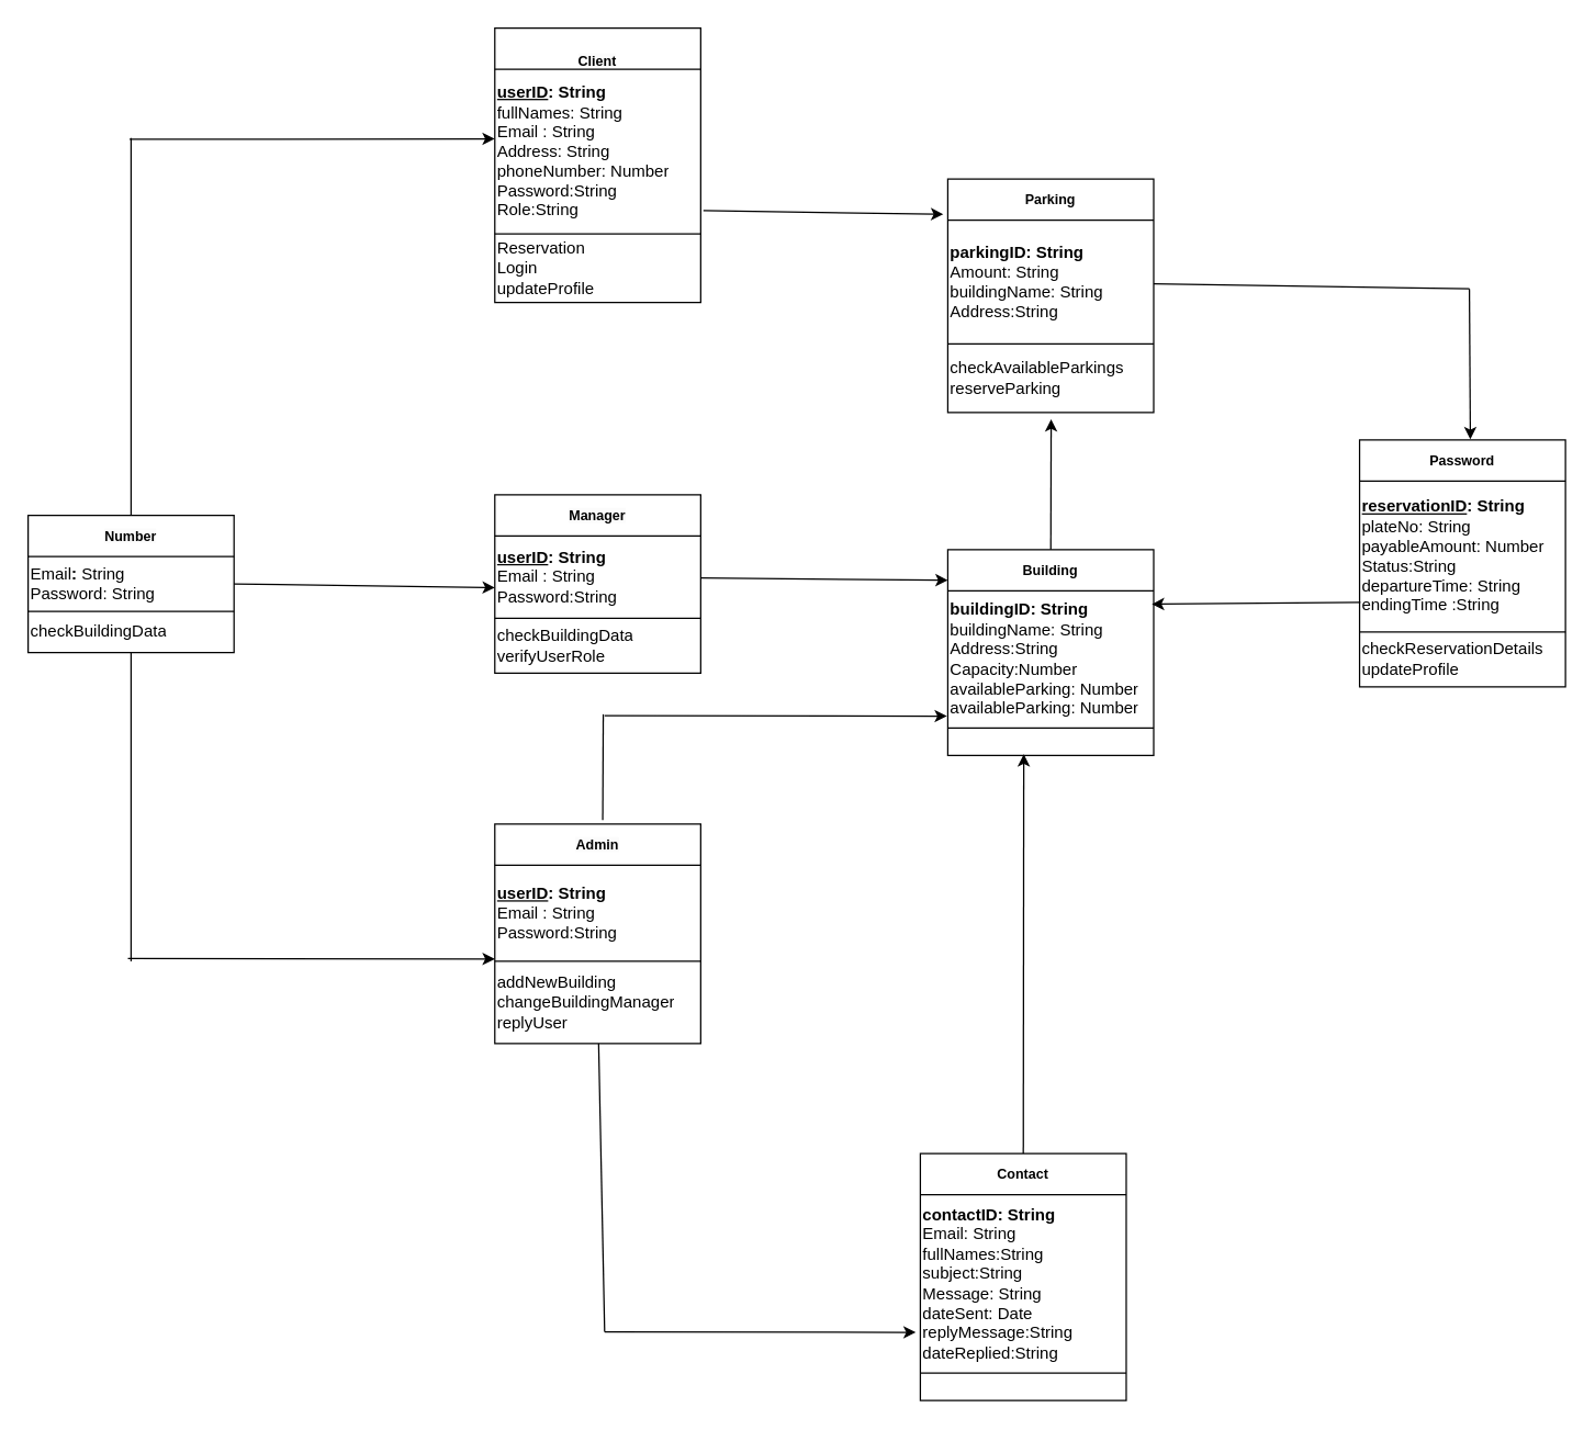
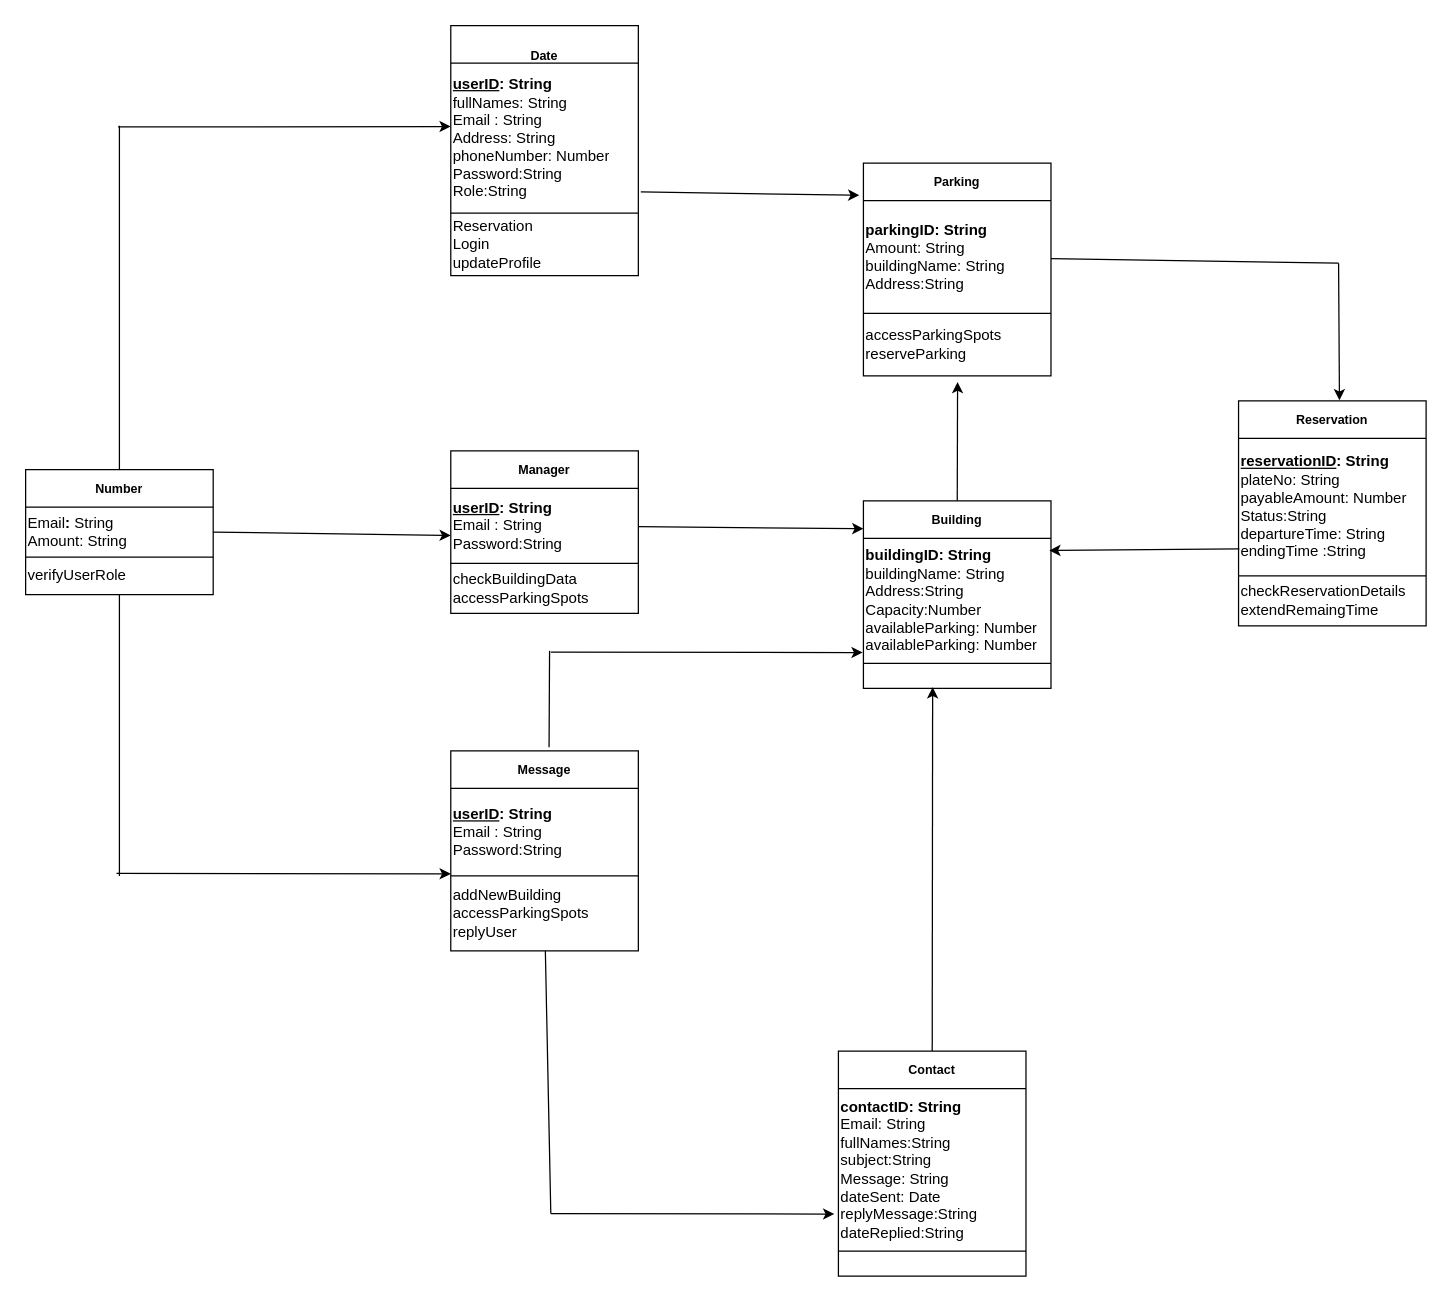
- <mxCell id="25" value="&lt;font style=&quot;font-size: 10px;&quot;&gt;&lt;b&gt;&lt;br&gt;&lt;span style=&quot;color: rgb(0, 0, 0); font-family: Helvetica; font-style: normal; font-variant-ligatures: normal; font-variant-caps: normal; letter-spacing: normal; orphans: 2; text-align: center; text-indent: 0px; text-transform: none; widows: 2; word-spacing: 0px; -webkit-text-stroke-width: 0px; background-color: rgb(251, 251, 251); text-decoration-thickness: initial; text-decoration-style: initial; text-decoration-color: initial; float: none; display: inline !important;&quot;&gt;&lt;font style=&quot;font-size: 10px;&quot;&gt;Client&lt;br&gt;&lt;br&gt;&lt;/font&gt;&lt;/span&gt;&lt;/b&gt;&lt;/font&gt;" style="shape=partialRectangle;html=1;whiteSpace=wrap;connectable=0;strokeColor=inherit;overflow=hidden;fillColor=none;top=0;left=0;bottom=0;right=0;pointerEvents=1;" parent="24" vertex="1"><mxGeometry width="150" height="30" as="geometry"><mxRectangle width="150" height="30" as="alternateBounds" /></mxGeometry></mxCell>
+ <mxCell id="25" value="&lt;font style=&quot;font-size: 10px;&quot;&gt;&lt;b&gt;&lt;br&gt;&lt;span style=&quot;color: rgb(0, 0, 0); font-family: Helvetica; font-style: normal; font-variant-ligatures: normal; font-variant-caps: normal; letter-spacing: normal; orphans: 2; text-align: center; text-indent: 0px; text-transform: none; widows: 2; word-spacing: 0px; -webkit-text-stroke-width: 0px; background-color: rgb(251, 251, 251); text-decoration-thickness: initial; text-decoration-style: initial; text-decoration-color: initial; float: none; display: inline !important;&quot;&gt;&lt;font style=&quot;font-size: 10px;&quot;&gt;Date&lt;br&gt;&lt;br&gt;&lt;/font&gt;&lt;/span&gt;&lt;/b&gt;&lt;/font&gt;" style="shape=partialRectangle;html=1;whiteSpace=wrap;connectable=0;strokeColor=inherit;overflow=hidden;fillColor=none;top=0;left=0;bottom=0;right=0;pointerEvents=1;" parent="24" vertex="1"><mxGeometry width="150" height="30" as="geometry"><mxRectangle width="150" height="30" as="alternateBounds" /></mxGeometry></mxCell>
- <mxCell id="15" value="checkAvailableParkings&lt;br&gt;reserveParking&lt;br&gt;" style="shape=partialRectangle;html=1;whiteSpace=wrap;connectable=0;strokeColor=inherit;overflow=hidden;fillColor=none;top=0;left=0;bottom=0;right=0;pointerEvents=1;align=left;" parent="14" vertex="1"><mxGeometry width="150" height="50" as="geometry"><mxRectangle width="150" height="50" as="alternateBounds" /></mxGeometry></mxCell>
+ <mxCell id="15" value="accessParkingSpots&lt;br&gt;reserveParking&lt;br&gt;" style="shape=partialRectangle;html=1;whiteSpace=wrap;connectable=0;strokeColor=inherit;overflow=hidden;fillColor=none;top=0;left=0;bottom=0;right=0;pointerEvents=1;align=left;" parent="14" vertex="1"><mxGeometry width="150" height="50" as="geometry"><mxRectangle width="150" height="50" as="alternateBounds" /></mxGeometry></mxCell>
- <mxCell id="18" value="&lt;font style=&quot;font-size: 10px;&quot;&gt;&lt;b&gt;Password&lt;span style=&quot;color: rgb(0, 0, 0); font-family: Helvetica; font-style: normal; font-variant-ligatures: normal; font-variant-caps: normal; letter-spacing: normal; orphans: 2; text-align: center; text-indent: 0px; text-transform: none; widows: 2; word-spacing: 0px; -webkit-text-stroke-width: 0px; background-color: rgb(251, 251, 251); text-decoration-thickness: initial; text-decoration-style: initial; text-decoration-color: initial; float: none; display: inline !important;&quot;&gt;&lt;font style=&quot;font-size: 10px;&quot;&gt;&lt;br&gt;&lt;/font&gt;&lt;/span&gt;&lt;/b&gt;&lt;/font&gt;" style="shape=partialRectangle;html=1;whiteSpace=wrap;connectable=0;strokeColor=inherit;overflow=hidden;fillColor=none;top=0;left=0;bottom=0;right=0;pointerEvents=1;" parent="17" vertex="1"><mxGeometry width="150" height="30" as="geometry"><mxRectangle width="150" height="30" as="alternateBounds" /></mxGeometry></mxCell>
+ <mxCell id="18" value="&lt;font style=&quot;font-size: 10px;&quot;&gt;&lt;b&gt;Reservation&lt;span style=&quot;color: rgb(0, 0, 0); font-family: Helvetica; font-style: normal; font-variant-ligatures: normal; font-variant-caps: normal; letter-spacing: normal; orphans: 2; text-align: center; text-indent: 0px; text-transform: none; widows: 2; word-spacing: 0px; -webkit-text-stroke-width: 0px; background-color: rgb(251, 251, 251); text-decoration-thickness: initial; text-decoration-style: initial; text-decoration-color: initial; float: none; display: inline !important;&quot;&gt;&lt;font style=&quot;font-size: 10px;&quot;&gt;&lt;br&gt;&lt;/font&gt;&lt;/span&gt;&lt;/b&gt;&lt;/font&gt;" style="shape=partialRectangle;html=1;whiteSpace=wrap;connectable=0;strokeColor=inherit;overflow=hidden;fillColor=none;top=0;left=0;bottom=0;right=0;pointerEvents=1;" parent="17" vertex="1"><mxGeometry width="150" height="30" as="geometry"><mxRectangle width="150" height="30" as="alternateBounds" /></mxGeometry></mxCell>
- <mxCell id="6" value="Email&lt;b&gt;:&amp;nbsp;&lt;/b&gt;String&lt;b&gt;&lt;br&gt;&lt;/b&gt;Password&lt;span style=&quot;background-color: initial;&quot;&gt;: String&lt;/span&gt;" style="shape=partialRectangle;html=1;whiteSpace=wrap;connectable=0;strokeColor=inherit;overflow=hidden;fillColor=none;top=0;left=0;bottom=0;right=0;pointerEvents=1;align=left;perimeterSpacing=0;strokeWidth=1;" parent="5" vertex="1"><mxGeometry width="150" height="40" as="geometry"><mxRectangle width="150" height="40" as="alternateBounds" /></mxGeometry></mxCell>
+ <mxCell id="6" value="Email&lt;b&gt;:&amp;nbsp;&lt;/b&gt;String&lt;b&gt;&lt;br&gt;&lt;/b&gt;Amount&lt;span style=&quot;background-color: initial;&quot;&gt;: String&lt;/span&gt;" style="shape=partialRectangle;html=1;whiteSpace=wrap;connectable=0;strokeColor=inherit;overflow=hidden;fillColor=none;top=0;left=0;bottom=0;right=0;pointerEvents=1;align=left;perimeterSpacing=0;strokeWidth=1;" parent="5" vertex="1"><mxGeometry width="150" height="40" as="geometry"><mxRectangle width="150" height="40" as="alternateBounds" /></mxGeometry></mxCell>
- <mxCell id="8" value="checkBuildingData" style="shape=partialRectangle;html=1;whiteSpace=wrap;connectable=0;strokeColor=inherit;overflow=hidden;fillColor=none;top=0;left=0;bottom=0;right=0;pointerEvents=1;align=left;" parent="7" vertex="1"><mxGeometry width="150" height="30" as="geometry"><mxRectangle width="150" height="30" as="alternateBounds" /></mxGeometry></mxCell>
+ <mxCell id="8" value="verifyUserRole" style="shape=partialRectangle;html=1;whiteSpace=wrap;connectable=0;strokeColor=inherit;overflow=hidden;fillColor=none;top=0;left=0;bottom=0;right=0;pointerEvents=1;align=left;" parent="7" vertex="1"><mxGeometry width="150" height="30" as="geometry"><mxRectangle width="150" height="30" as="alternateBounds" /></mxGeometry></mxCell>
- <mxCell id="36" value="checkBuildingData&lt;br&gt;verifyUserRole" style="shape=partialRectangle;html=1;whiteSpace=wrap;connectable=0;strokeColor=inherit;overflow=hidden;fillColor=none;top=0;left=0;bottom=0;right=0;pointerEvents=1;align=left;" vertex="1" parent="35"><mxGeometry width="150" height="40" as="geometry"><mxRectangle width="150" height="40" as="alternateBounds" /></mxGeometry></mxCell>
+ <mxCell id="36" value="checkBuildingData&lt;br&gt;accessParkingSpots" style="shape=partialRectangle;html=1;whiteSpace=wrap;connectable=0;strokeColor=inherit;overflow=hidden;fillColor=none;top=0;left=0;bottom=0;right=0;pointerEvents=1;align=left;" vertex="1" parent="35"><mxGeometry width="150" height="40" as="geometry"><mxRectangle width="150" height="40" as="alternateBounds" /></mxGeometry></mxCell>
- <mxCell id="22" value="checkReservationDetails&lt;br&gt;updateProfile" style="shape=partialRectangle;html=1;whiteSpace=wrap;connectable=0;strokeColor=inherit;overflow=hidden;fillColor=none;top=0;left=0;bottom=0;right=0;pointerEvents=1;align=left;" parent="21" vertex="1"><mxGeometry width="150" height="40" as="geometry"><mxRectangle width="150" height="40" as="alternateBounds" /></mxGeometry></mxCell>
+ <mxCell id="22" value="checkReservationDetails&lt;br&gt;extendRemaingTime" style="shape=partialRectangle;html=1;whiteSpace=wrap;connectable=0;strokeColor=inherit;overflow=hidden;fillColor=none;top=0;left=0;bottom=0;right=0;pointerEvents=1;align=left;" parent="21" vertex="1"><mxGeometry width="150" height="40" as="geometry"><mxRectangle width="150" height="40" as="alternateBounds" /></mxGeometry></mxCell>
- <mxCell id="46" value="&lt;font style=&quot;font-size: 10px;&quot;&gt;&lt;b&gt;&lt;span style=&quot;color: rgb(0, 0, 0); font-family: Helvetica; font-style: normal; font-variant-ligatures: normal; font-variant-caps: normal; letter-spacing: normal; orphans: 2; text-align: center; text-indent: 0px; text-transform: none; widows: 2; word-spacing: 0px; -webkit-text-stroke-width: 0px; background-color: rgb(251, 251, 251); text-decoration-thickness: initial; text-decoration-style: initial; text-decoration-color: initial; float: none; display: inline !important;&quot;&gt;&lt;font style=&quot;font-size: 10px;&quot;&gt;Admin&lt;br&gt;&lt;/font&gt;&lt;/span&gt;&lt;/b&gt;&lt;/font&gt;" style="shape=partialRectangle;html=1;whiteSpace=wrap;connectable=0;strokeColor=inherit;overflow=hidden;fillColor=none;top=0;left=0;bottom=0;right=0;pointerEvents=1;" vertex="1" parent="45"><mxGeometry width="150" height="30" as="geometry"><mxRectangle width="150" height="30" as="alternateBounds" /></mxGeometry></mxCell>
+ <mxCell id="46" value="&lt;font style=&quot;font-size: 10px;&quot;&gt;&lt;b&gt;&lt;span style=&quot;color: rgb(0, 0, 0); font-family: Helvetica; font-style: normal; font-variant-ligatures: normal; font-variant-caps: normal; letter-spacing: normal; orphans: 2; text-align: center; text-indent: 0px; text-transform: none; widows: 2; word-spacing: 0px; -webkit-text-stroke-width: 0px; background-color: rgb(251, 251, 251); text-decoration-thickness: initial; text-decoration-style: initial; text-decoration-color: initial; float: none; display: inline !important;&quot;&gt;&lt;font style=&quot;font-size: 10px;&quot;&gt;Message&lt;br&gt;&lt;/font&gt;&lt;/span&gt;&lt;/b&gt;&lt;/font&gt;" style="shape=partialRectangle;html=1;whiteSpace=wrap;connectable=0;strokeColor=inherit;overflow=hidden;fillColor=none;top=0;left=0;bottom=0;right=0;pointerEvents=1;" vertex="1" parent="45"><mxGeometry width="150" height="30" as="geometry"><mxRectangle width="150" height="30" as="alternateBounds" /></mxGeometry></mxCell>
- <mxCell id="50" value="addNewBuilding&lt;br&gt;changeBuildingManager&lt;br&gt;replyUser" style="shape=partialRectangle;html=1;whiteSpace=wrap;connectable=0;strokeColor=inherit;overflow=hidden;fillColor=none;top=0;left=0;bottom=0;right=0;pointerEvents=1;align=left;" vertex="1" parent="49"><mxGeometry width="150" height="60" as="geometry"><mxRectangle width="150" height="60" as="alternateBounds" /></mxGeometry></mxCell>
+ <mxCell id="50" value="addNewBuilding&lt;br&gt;accessParkingSpots&lt;br&gt;replyUser" style="shape=partialRectangle;html=1;whiteSpace=wrap;connectable=0;strokeColor=inherit;overflow=hidden;fillColor=none;top=0;left=0;bottom=0;right=0;pointerEvents=1;align=left;" vertex="1" parent="49"><mxGeometry width="150" height="60" as="geometry"><mxRectangle width="150" height="60" as="alternateBounds" /></mxGeometry></mxCell>
